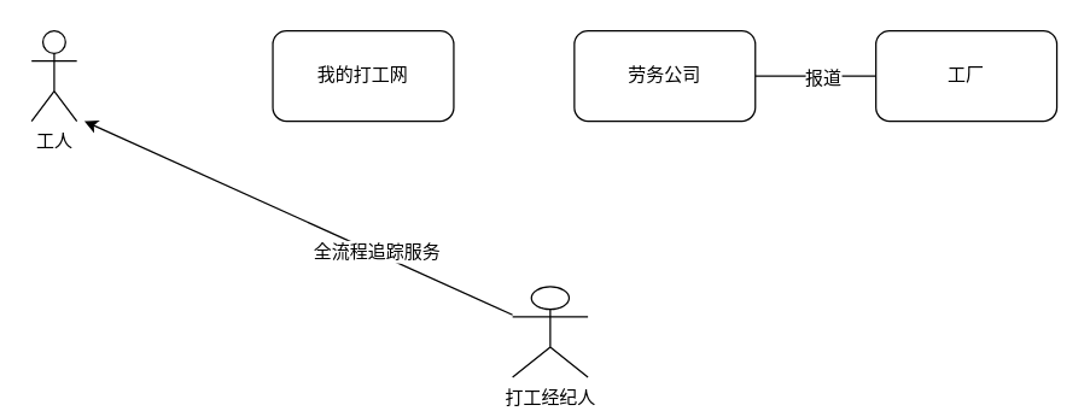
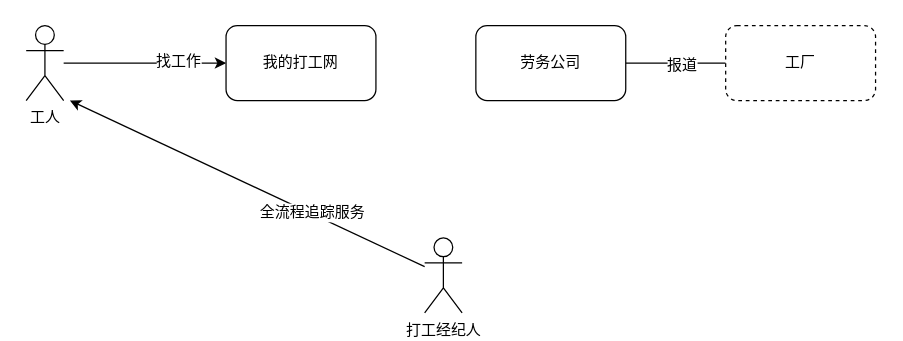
+ <mxCell id="2" value="" style="edgeStyle=orthogonalEdgeStyle;rounded=0;orthogonalLoop=1;jettySize=auto;html=1;entryX=0;entryY=0.5;entryDx=0;entryDy=0;" edge="1" parent="1" source="4" target="5"><mxGeometry relative="1" as="geometry"><mxPoint x="130" y="50" as="targetPoint" /></mxGeometry></mxCell>
+ <mxCell id="3" value="找工作" style="text;html=1;align=center;verticalAlign=middle;resizable=0;points=[];labelBackgroundColor=#ffffff;" vertex="1" connectable="0" parent="2"><mxGeometry x="0.4" y="2" relative="1" as="geometry"><mxPoint as="offset" /></mxGeometry></mxCell>
- <mxCell id="9" value="工厂" style="rounded=1;whiteSpace=wrap;html=1;" vertex="1" parent="1"><mxGeometry x="580" y="20" width="120" height="60" as="geometry" /></mxCell>
+ <mxCell id="9" value="工厂" style="rounded=1;whiteSpace=wrap;html=1;dashed=1;" vertex="1" parent="1"><mxGeometry x="580" y="20" width="120" height="60" as="geometry" /></mxCell>
- <mxCell id="12" value="打工经纪人" style="shape=umlActor;verticalLabelPosition=bottom;labelBackgroundColor=#ffffff;verticalAlign=top;html=1;outlineConnect=0;" vertex="1" parent="1"><mxGeometry x="339" y="190" width="50" height="60" as="geometry" /></mxCell>
+ <mxCell id="12" value="打工经纪人" style="shape=umlActor;verticalLabelPosition=bottom;labelBackgroundColor=#ffffff;verticalAlign=top;html=1;outlineConnect=0;" vertex="1" parent="1"><mxGeometry x="339" y="190" width="30" height="60" as="geometry" /></mxCell>
